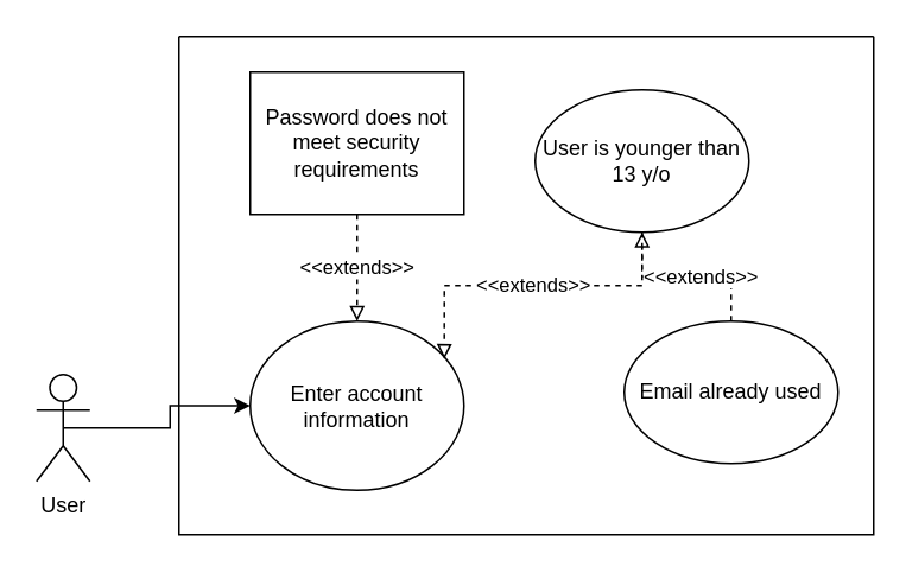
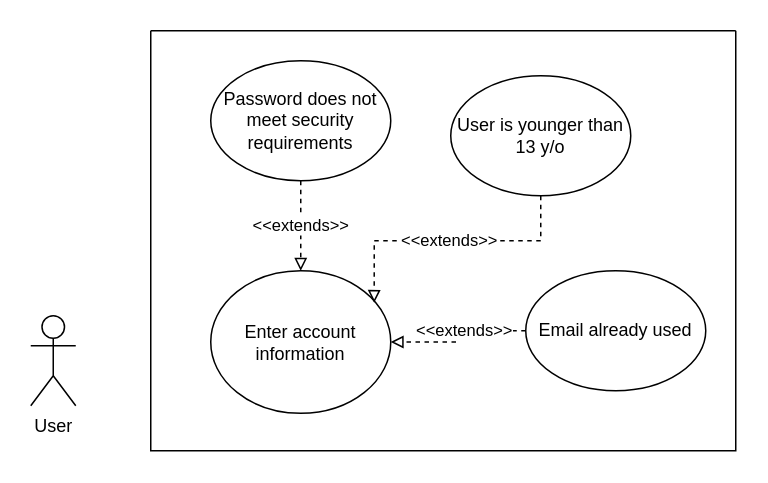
- <mxCell id="8" value="Password does not meet security requirements" style="whiteSpace=wrap;html=1;rounded=0;" vertex="1" parent="1"><mxGeometry x="140" y="40" width="120" height="80" as="geometry" /></mxCell>
+ <mxCell id="8" value="Password does not meet security requirements" style="ellipse;whiteSpace=wrap;html=1;" vertex="1" parent="1"><mxGeometry x="140" y="40" width="120" height="80" as="geometry" /></mxCell>
- <mxCell id="5" value="&amp;lt;&amp;lt;extends&amp;gt;&amp;gt;" style="edgeStyle=orthogonalEdgeStyle;rounded=0;orthogonalLoop=1;jettySize=auto;html=1;endArrow=block;endFill=0;dashed=1;" edge="1" parent="1" source="6" target="10"><mxGeometry x="-0.167" relative="1" as="geometry"><mxPoint as="offset" /></mxGeometry></mxCell>
+ <mxCell id="5" value="&amp;lt;&amp;lt;extends&amp;gt;&amp;gt;" style="edgeStyle=orthogonalEdgeStyle;rounded=0;orthogonalLoop=1;jettySize=auto;html=1;entryX=1;entryY=0.5;entryDx=0;entryDy=0;endArrow=block;endFill=0;dashed=1;" edge="1" parent="1" source="6" target="4"><mxGeometry x="-0.167" relative="1" as="geometry"><mxPoint as="offset" /></mxGeometry></mxCell>
- <mxCell id="2" style="edgeStyle=orthogonalEdgeStyle;rounded=0;orthogonalLoop=1;jettySize=auto;html=1;exitX=0.5;exitY=0.5;exitDx=0;exitDy=0;exitPerimeter=0;entryX=0;entryY=0.5;entryDx=0;entryDy=0;" edge="1" parent="1" source="3" target="4"><mxGeometry relative="1" as="geometry" /></mxCell>
